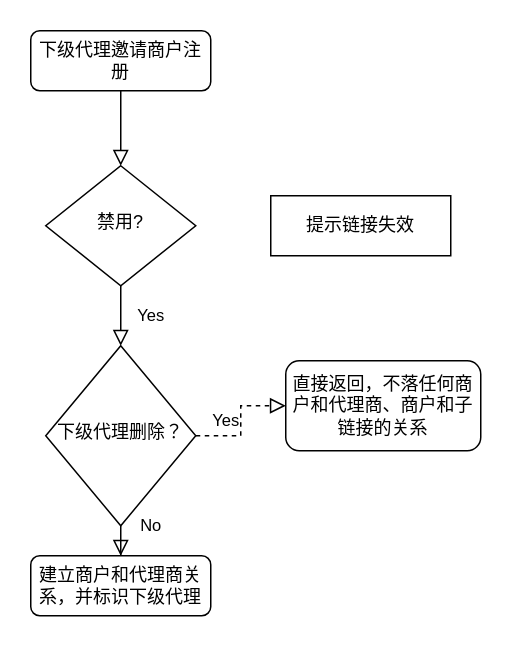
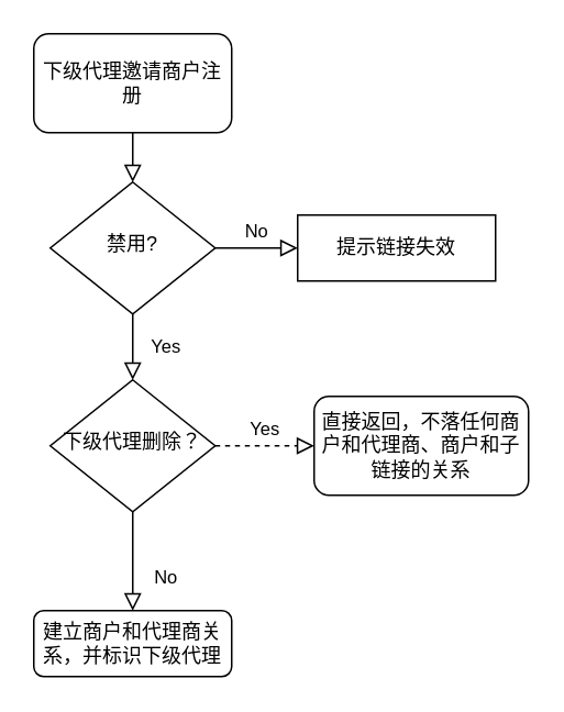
- <mxCell id="3" value="下级代理邀请商户注册" style="rounded=1;whiteSpace=wrap;html=1;fontSize=12;glass=0;strokeWidth=1;shadow=0;" vertex="1" parent="1"><mxGeometry x="20" y="20" width="120" height="40" as="geometry" /></mxCell>
+ <mxCell id="3" value="下级代理邀请商户注册" style="rounded=1;whiteSpace=wrap;html=1;fontSize=12;glass=0;strokeWidth=1;shadow=0;" vertex="1" parent="1"><mxGeometry x="20" y="20" width="120" height="60" as="geometry" /></mxCell>
+ <mxCell id="5" value="No" style="edgeStyle=orthogonalEdgeStyle;rounded=0;html=1;jettySize=auto;orthogonalLoop=1;fontSize=11;endArrow=block;endFill=0;endSize=8;strokeWidth=1;shadow=0;labelBackgroundColor=none;" edge="1" parent="1" source="6" target="7"><mxGeometry y="10" relative="1" as="geometry"><mxPoint as="offset" /></mxGeometry></mxCell>
- <mxCell id="10" value="下级代理删除？" style="rhombus;whiteSpace=wrap;html=1;shadow=0;fontFamily=Helvetica;fontSize=12;align=center;strokeWidth=1;spacing=6;spacingTop=-4;" vertex="1" parent="1"><mxGeometry x="30" y="230" width="100" height="120" as="geometry" /></mxCell>
+ <mxCell id="10" value="下级代理删除？" style="rhombus;whiteSpace=wrap;html=1;shadow=0;fontFamily=Helvetica;fontSize=12;align=center;strokeWidth=1;spacing=6;spacingTop=-4;" vertex="1" parent="1"><mxGeometry x="30" y="230" width="100" height="80" as="geometry" /></mxCell>
